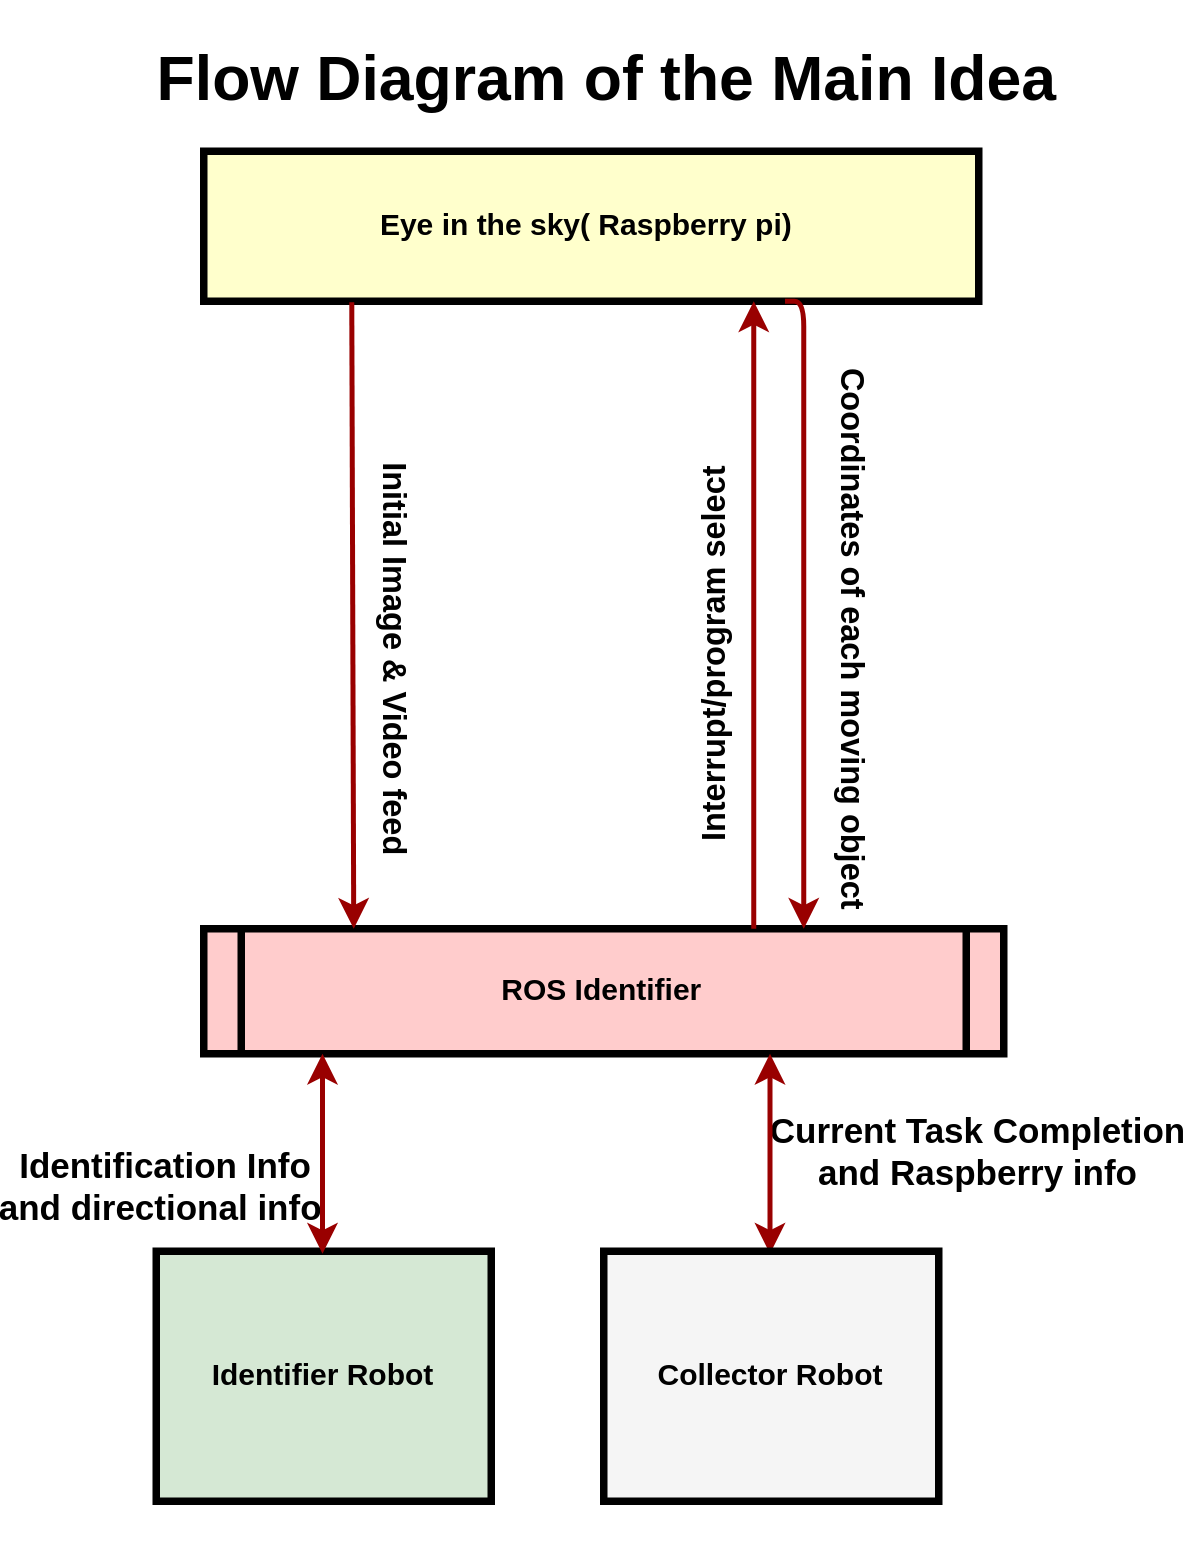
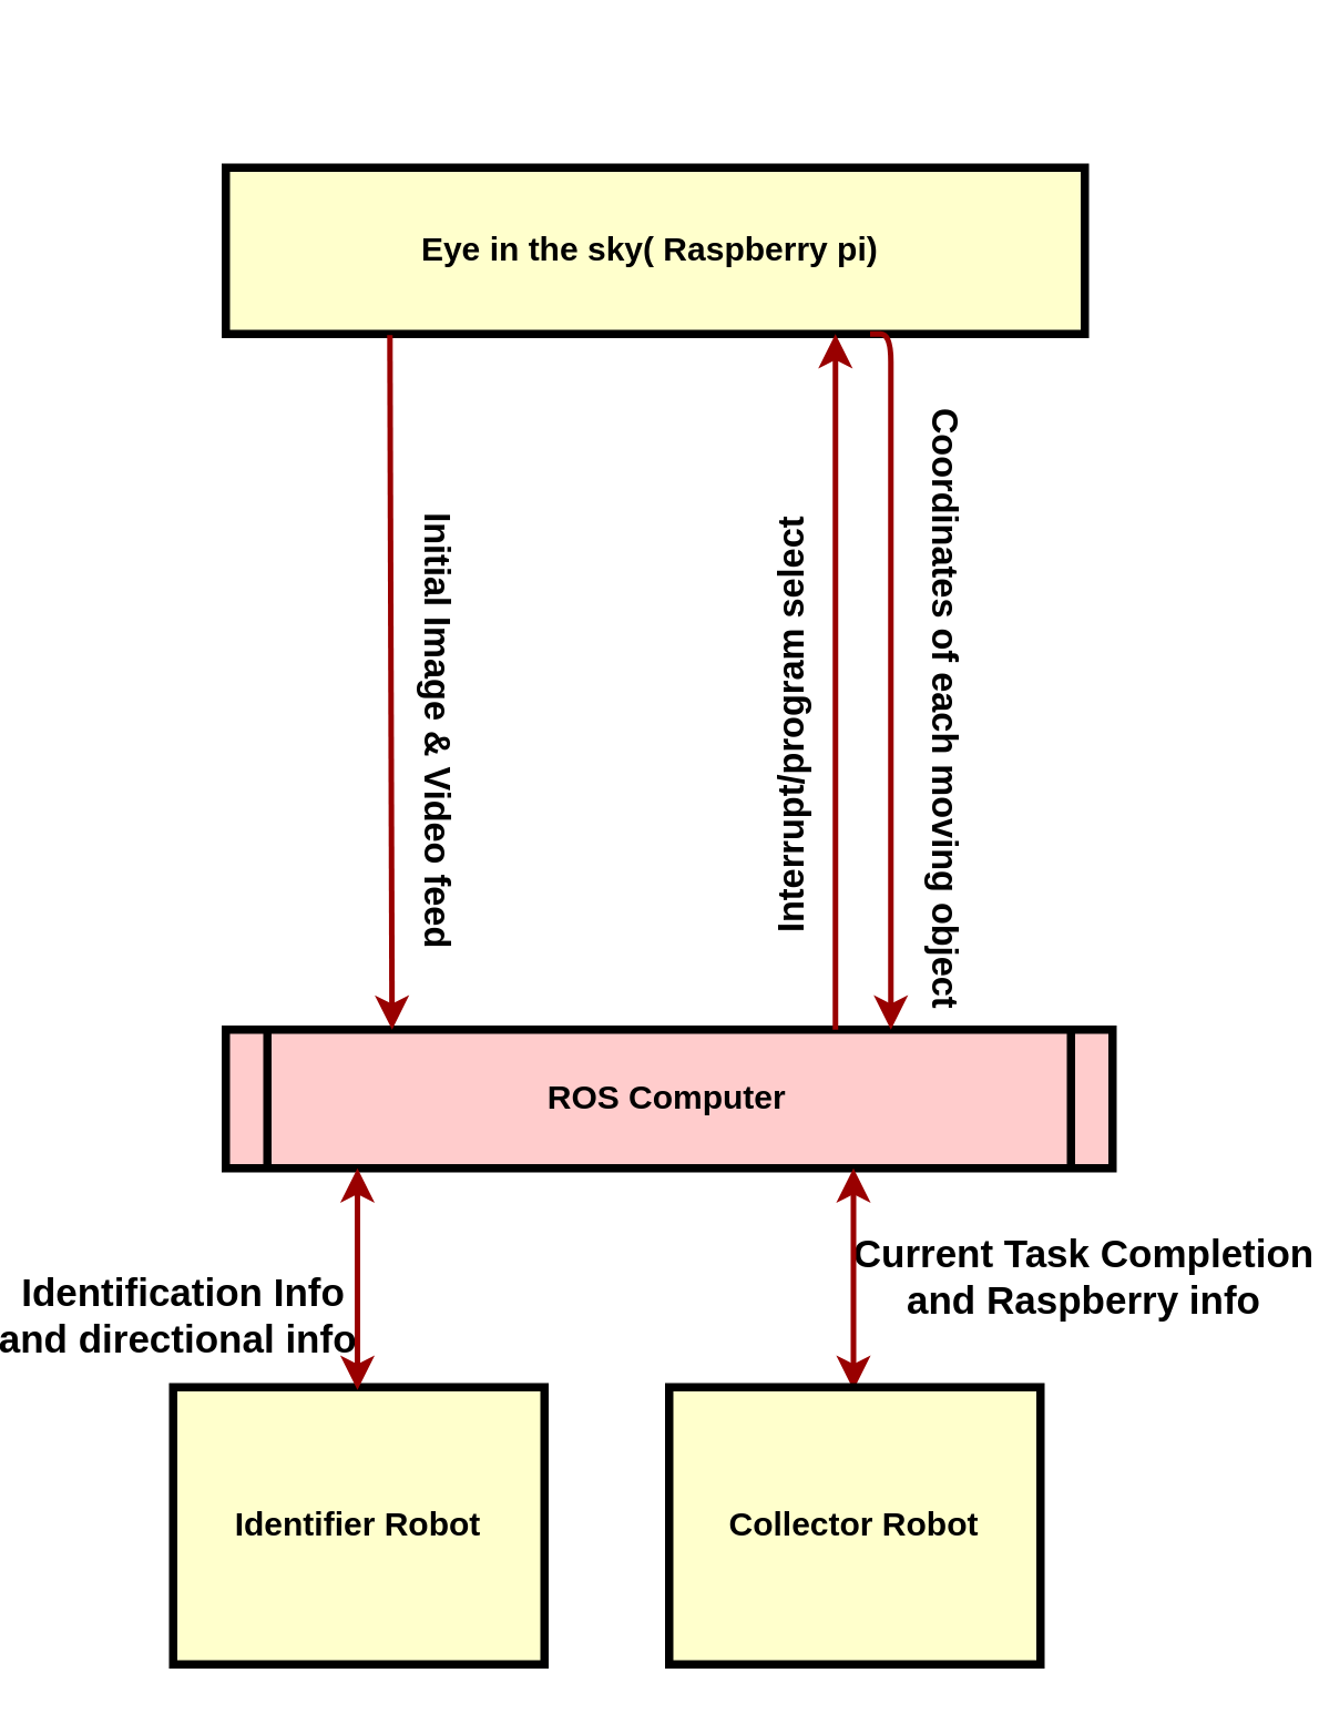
- <mxCell id="16" value="Flow Diagram of the Main Idea&amp;nbsp;" style="text;html=1;strokeColor=none;fillColor=none;align=center;verticalAlign=middle;whiteSpace=wrap;rounded=0;fontStyle=1;fontSize=25;" vertex="1" parent="1"><mxGeometry x="20" y="20" width="410" height="20" as="geometry" /></mxCell>
- <mxCell id="3" value="ROS Identifier" style="shape=process;whiteSpace=wrap;align=center;verticalAlign=middle;size=0.048;fontStyle=1;strokeWidth=3;fillColor=#FFCCCC" parent="1" vertex="1"><mxGeometry x="60" y="371" width="320" height="50" as="geometry" /></mxCell>
+ <mxCell id="3" value="ROS Computer" style="shape=process;whiteSpace=wrap;align=center;verticalAlign=middle;size=0.048;fontStyle=1;strokeWidth=3;fillColor=#FFCCCC" parent="1" vertex="1"><mxGeometry x="60" y="371" width="320" height="50" as="geometry" /></mxCell>
- <mxCell id="4" value="Identifier Robot" style="whiteSpace=wrap;align=center;verticalAlign=middle;fontStyle=1;strokeWidth=3;fillColor=#d5e8d4;" parent="1" vertex="1"><mxGeometry x="41" y="500" width="134" height="100" as="geometry" /></mxCell>
+ <mxCell id="4" value="Identifier Robot" style="whiteSpace=wrap;align=center;verticalAlign=middle;fontStyle=1;strokeWidth=3;fillColor=#FFFFCC" parent="1" vertex="1"><mxGeometry x="41" y="500" width="134" height="100" as="geometry" /></mxCell>
- <mxCell id="15" value="Collector Robot" style="whiteSpace=wrap;align=center;verticalAlign=middle;fontStyle=1;strokeWidth=3;fillColor=#f5f5f5;" vertex="1" parent="1"><mxGeometry x="220" y="500" width="134" height="100" as="geometry" /></mxCell>
+ <mxCell id="15" value="Collector Robot" style="whiteSpace=wrap;align=center;verticalAlign=middle;fontStyle=1;strokeWidth=3;fillColor=#FFFFCC" vertex="1" parent="1"><mxGeometry x="220" y="500" width="134" height="100" as="geometry" /></mxCell>
